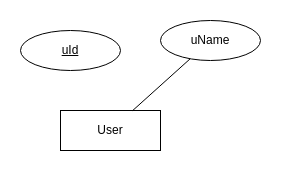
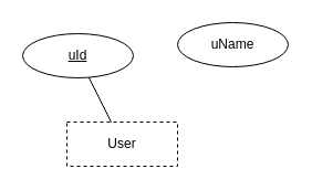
- <mxCell id="4" value="" style="endArrow=none;html=1;rounded=0;" edge="1" parent="1" source="2" target="5"><mxGeometry relative="1" as="geometry"><mxPoint x="30" y="130" as="sourcePoint" /><mxPoint x="190" y="130" as="targetPoint" /></mxGeometry></mxCell>
+ <mxCell id="4" value="" style="endArrow=none;html=1;rounded=0;" edge="1" parent="1" source="2" target="3"><mxGeometry relative="1" as="geometry"><mxPoint x="30" y="130" as="sourcePoint" /><mxPoint x="190" y="130" as="targetPoint" /></mxGeometry></mxCell>
- <mxCell id="2" value="User" style="whiteSpace=wrap;html=1;align=center;" vertex="1" parent="1"><mxGeometry x="60" y="110" width="100" height="40" as="geometry" /></mxCell>
+ <mxCell id="2" value="User" style="whiteSpace=wrap;html=1;align=center;dashed=1;" vertex="1" parent="1"><mxGeometry x="60" y="110" width="100" height="40" as="geometry" /></mxCell>
